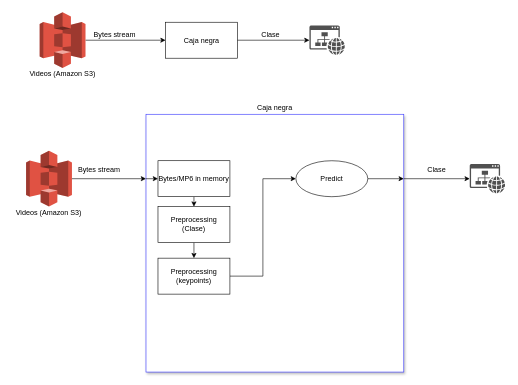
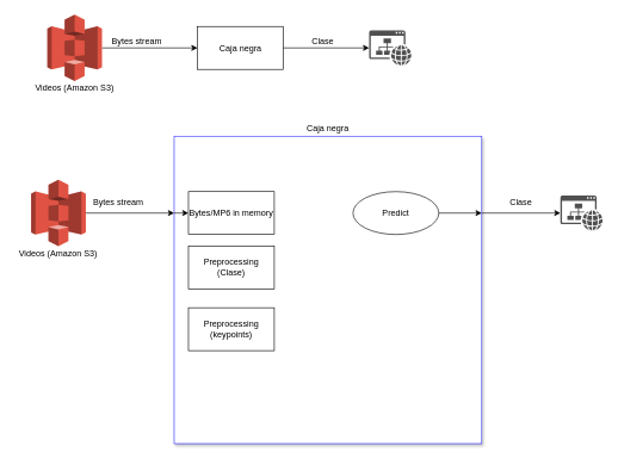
- <mxCell id="26" style="edgeStyle=orthogonalEdgeStyle;rounded=0;orthogonalLoop=1;jettySize=auto;html=1;exitX=1;exitY=0.5;exitDx=0;exitDy=0;entryX=0;entryY=0.5;entryDx=0;entryDy=0;" parent="1" source="27" target="29" edge="1"><mxGeometry relative="1" as="geometry" /></mxCell>
- <mxCell id="22" style="edgeStyle=orthogonalEdgeStyle;rounded=0;orthogonalLoop=1;jettySize=auto;html=1;exitX=0.5;exitY=1;exitDx=0;exitDy=0;entryX=0.5;entryY=0;entryDx=0;entryDy=0;" parent="1" source="23" target="25" edge="1"><mxGeometry relative="1" as="geometry" /></mxCell>
- <mxCell id="24" style="edgeStyle=orthogonalEdgeStyle;rounded=0;orthogonalLoop=1;jettySize=auto;html=1;exitX=0.5;exitY=1;exitDx=0;exitDy=0;entryX=0.5;entryY=0;entryDx=0;entryDy=0;" parent="1" source="25" target="27" edge="1"><mxGeometry relative="1" as="geometry" /></mxCell>
